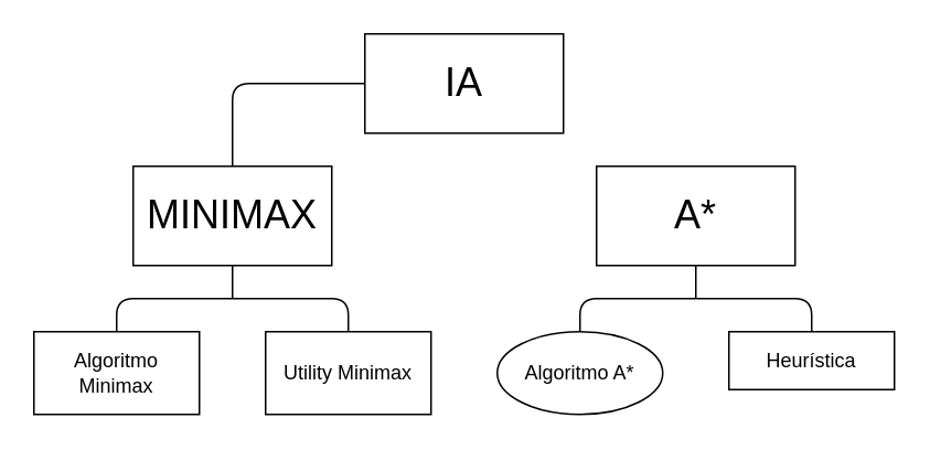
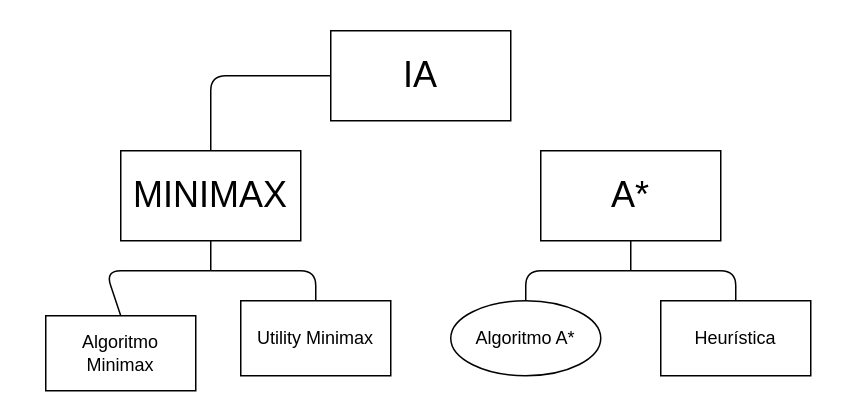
- <mxCell id="8" value="Heurística" style="rounded=0;whiteSpace=wrap;html=1;aspect=fixed;" parent="1" vertex="1"><mxGeometry x="440" y="200" width="100" height="35" as="geometry" /></mxCell>
+ <mxCell id="8" value="Heurística" style="rounded=0;whiteSpace=wrap;html=1;aspect=fixed;" parent="1" vertex="1"><mxGeometry x="440" y="200" width="100" height="50" as="geometry" /></mxCell>
- <mxCell id="5" value="Algoritmo Minimax" style="rounded=0;whiteSpace=wrap;html=1;aspect=fixed;" parent="1" vertex="1"><mxGeometry x="20" y="200" width="100" height="50" as="geometry" /></mxCell>
+ <mxCell id="5" value="Algoritmo Minimax" style="rounded=0;whiteSpace=wrap;html=1;aspect=fixed;" parent="1" vertex="1"><mxGeometry x="30" y="210" width="100" height="50" as="geometry" /></mxCell>
